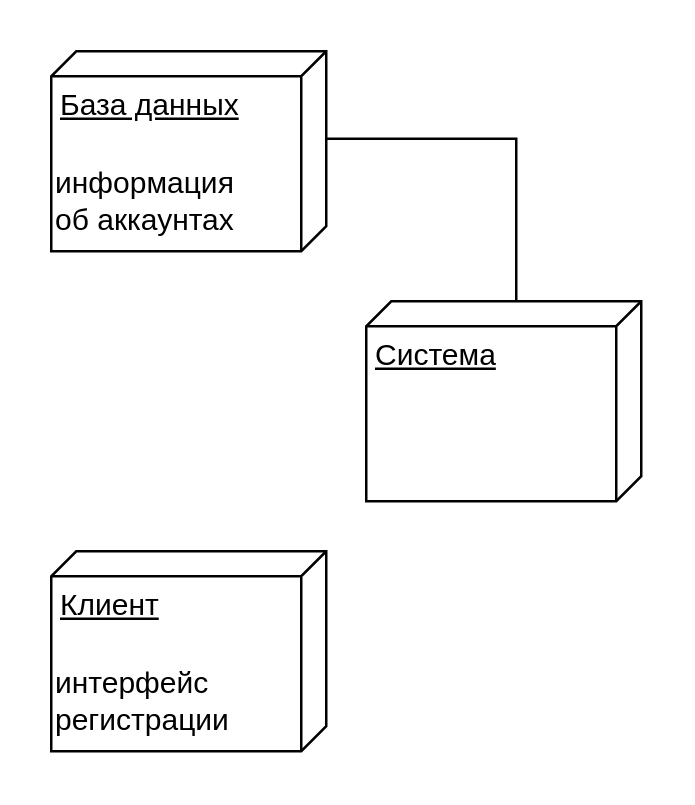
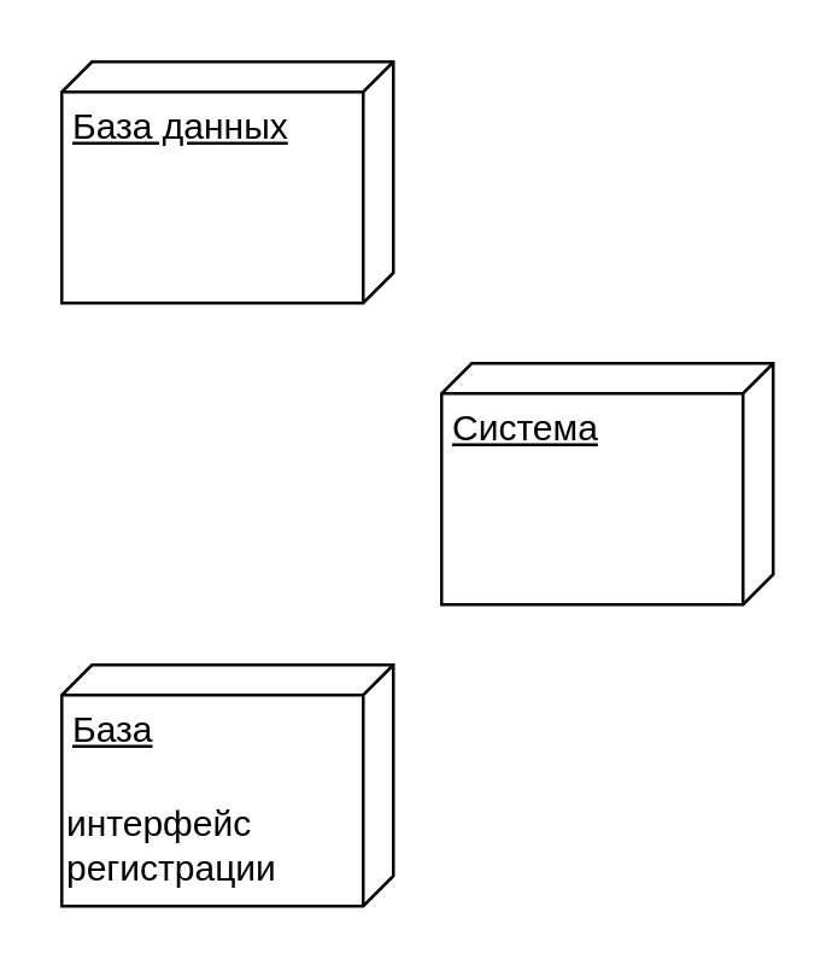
- <mxCell id="5" style="edgeStyle=orthogonalEdgeStyle;rounded=0;orthogonalLoop=1;jettySize=auto;html=1;entryX=0;entryY=0;entryDx=35;entryDy=0;entryPerimeter=0;endArrow=none;startFill=0;exitX=0;exitY=0;exitDx=0;exitDy=50;exitPerimeter=0;" edge="1" parent="1" source="3" target="2"><mxGeometry relative="1" as="geometry"><mxPoint x="336" y="130" as="sourcePoint" /><mxPoint x="402" y="70" as="targetPoint" /></mxGeometry></mxCell>
- <mxCell id="6" value="информация&lt;div&gt;об аккаунтах&lt;/div&gt;" style="text;html=1;align=left;verticalAlign=middle;resizable=0;points=[];autosize=1;strokeColor=none;fillColor=none;" vertex="1" parent="1"><mxGeometry x="20" y="60" width="100" height="40" as="geometry" /></mxCell>
- <mxCell id="4" value="Клиент" style="verticalAlign=top;align=left;spacingTop=8;spacingLeft=2;spacingRight=12;shape=cube;size=10;direction=south;fontStyle=4;html=1;whiteSpace=wrap;" vertex="1" parent="1"><mxGeometry x="20" y="220" width="110" height="80" as="geometry" /></mxCell>
+ <mxCell id="4" value="База" style="verticalAlign=top;align=left;spacingTop=8;spacingLeft=2;spacingRight=12;shape=cube;size=10;direction=south;fontStyle=4;html=1;whiteSpace=wrap;" vertex="1" parent="1"><mxGeometry x="20" y="220" width="110" height="80" as="geometry" /></mxCell>
